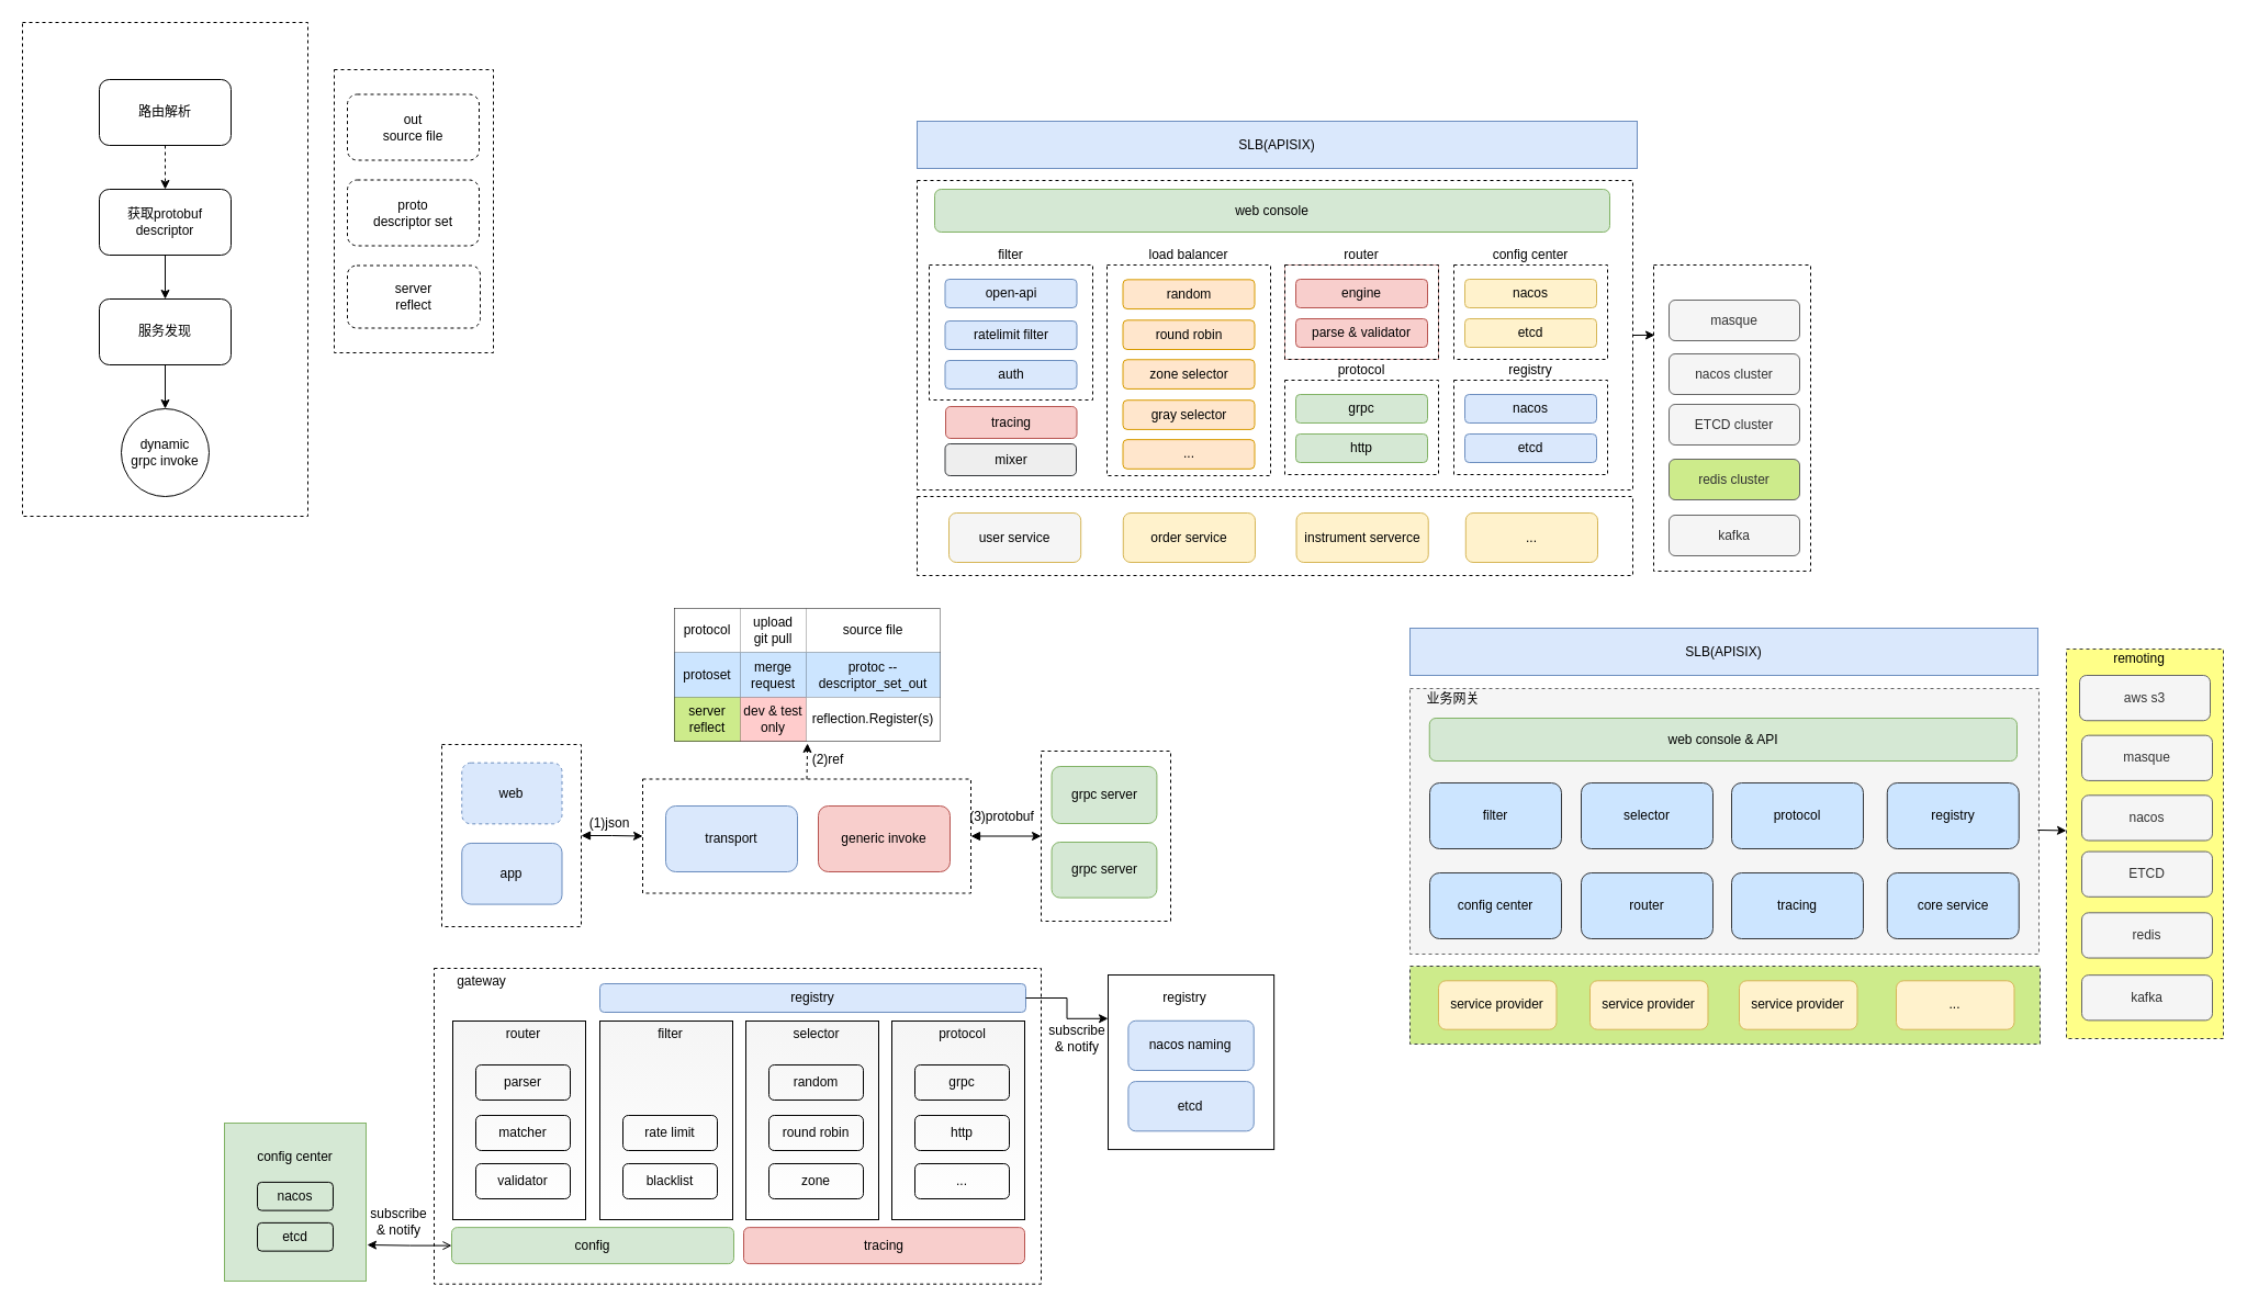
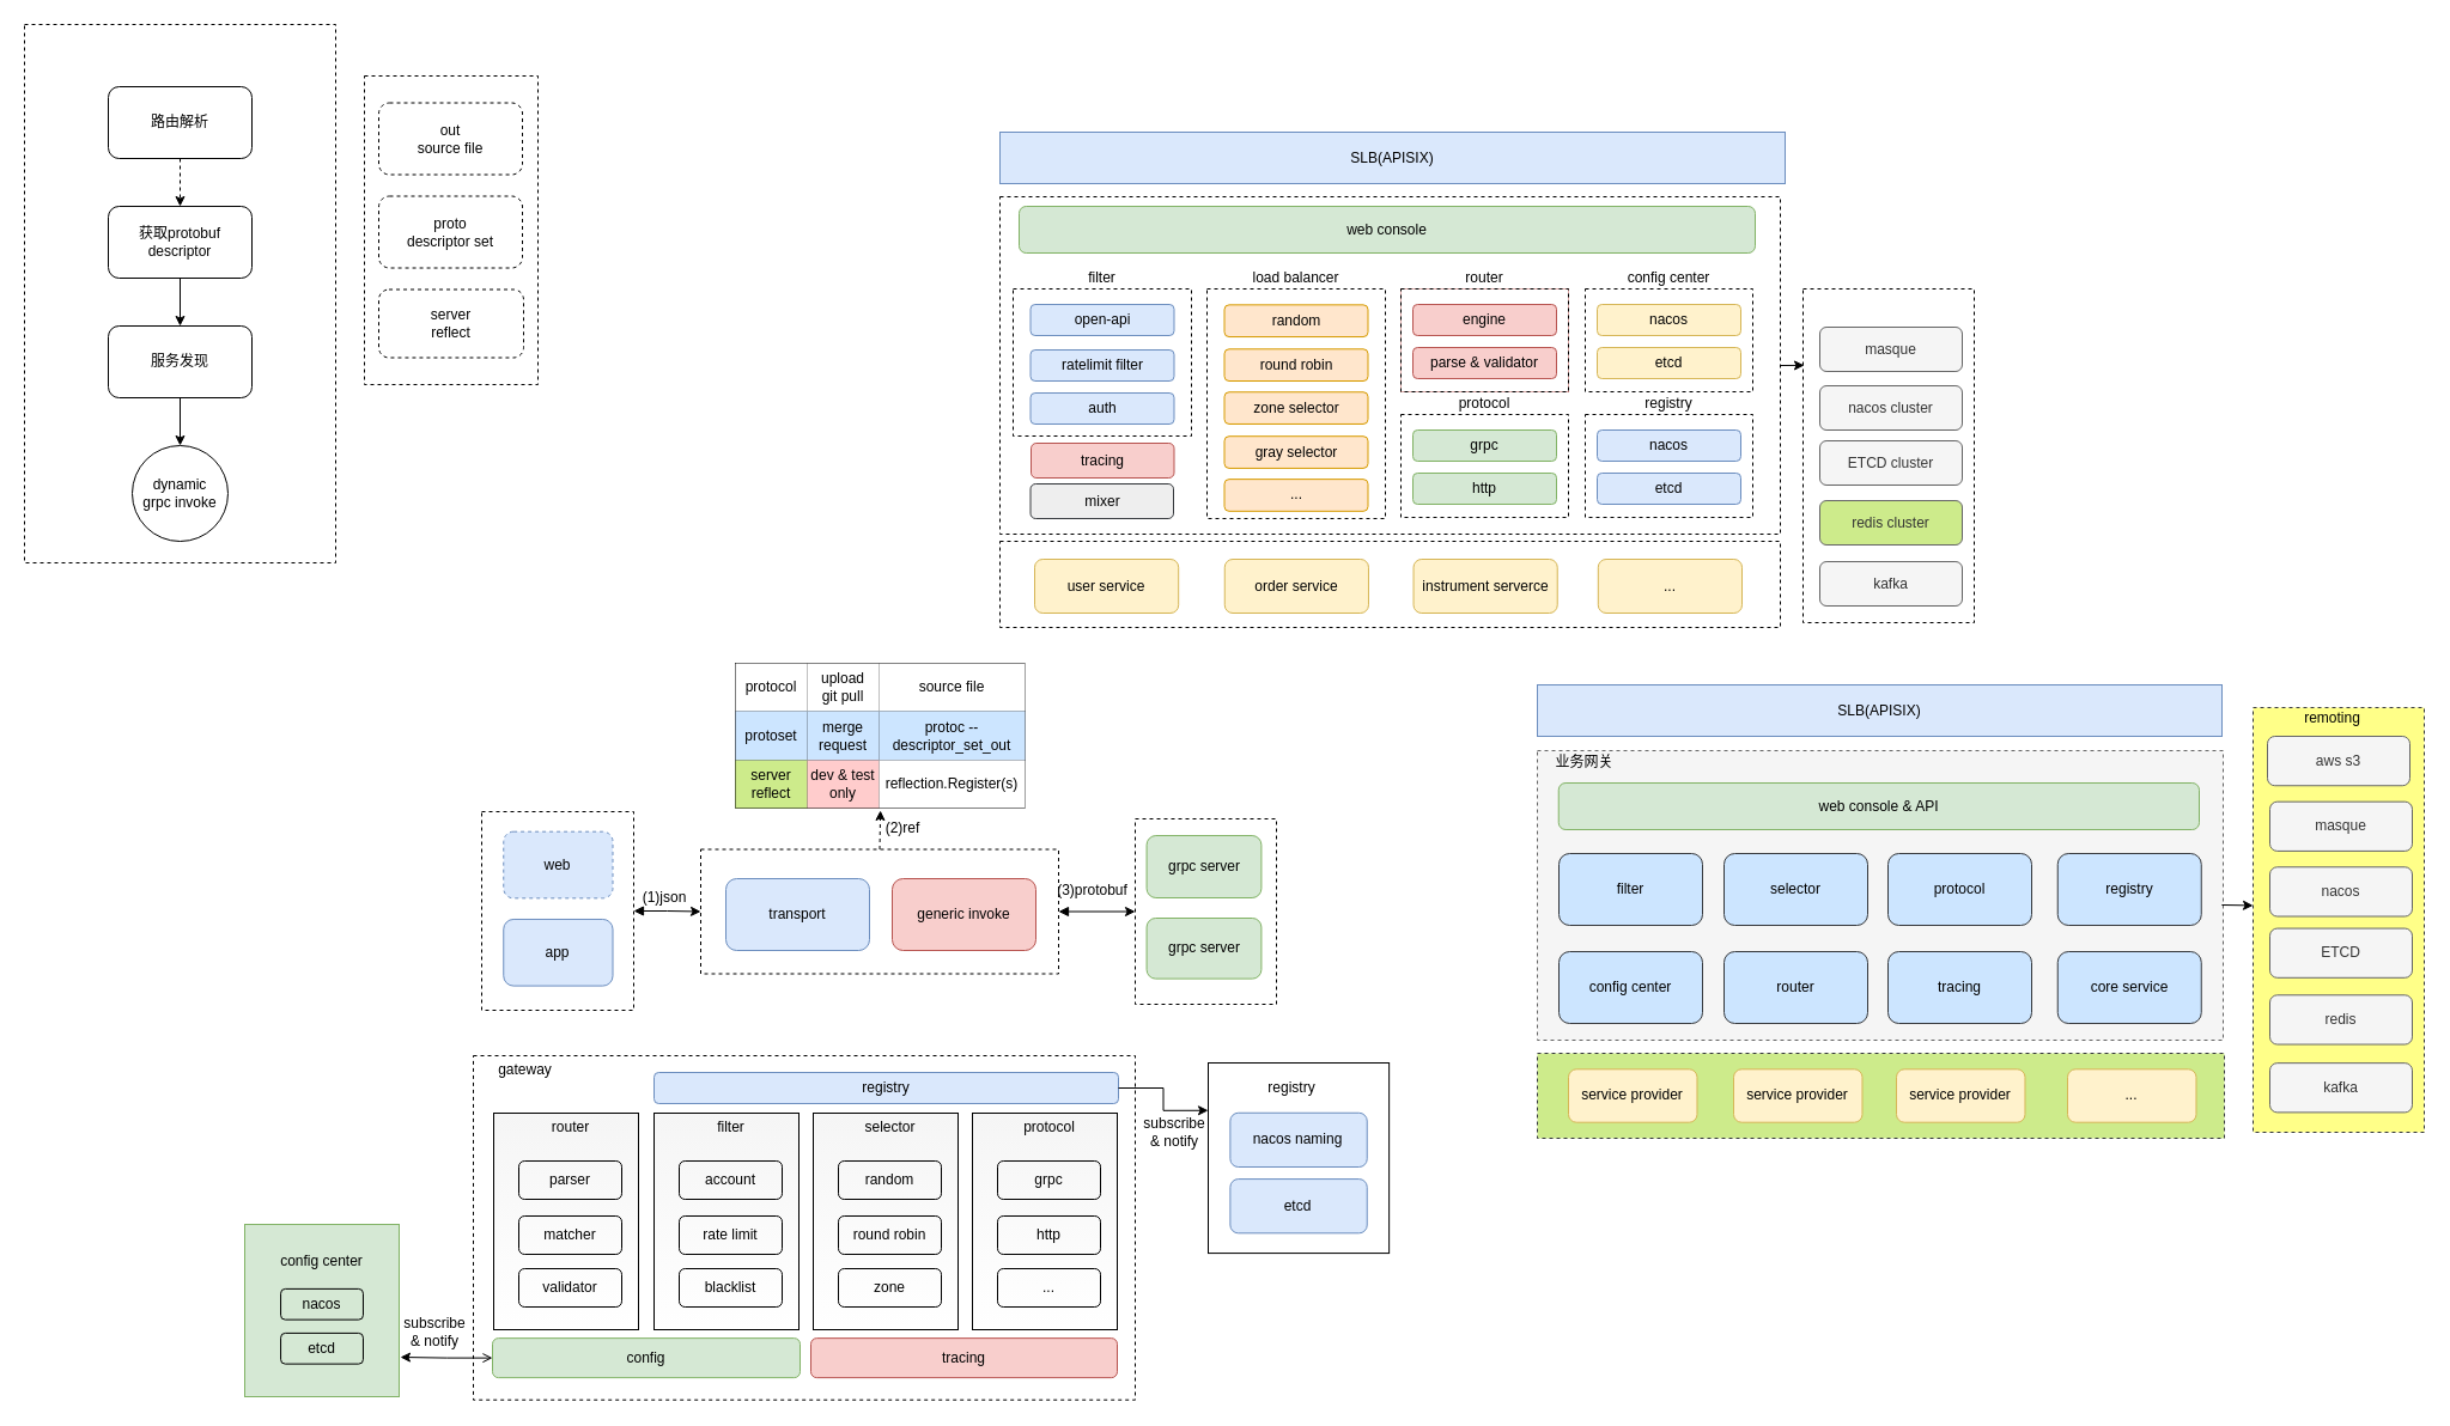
- <mxCell id="47" value="user service" style="rounded=1;whiteSpace=wrap;html=1;fillColor=#f5f5f5;verticalAlign=middle;strokeColor=#d6b656;" parent="46" vertex="1"><mxGeometry width="120.203" height="45" as="geometry" /></mxCell>
+ <mxCell id="47" value="user service" style="rounded=1;whiteSpace=wrap;html=1;fillColor=#fff2cc;verticalAlign=middle;strokeColor=#d6b656;" parent="46" vertex="1"><mxGeometry width="120.203" height="45" as="geometry" /></mxCell>
+ <mxCell id="148" value="account" style="rounded=1;whiteSpace=wrap;html=1;fillColor=none;gradientColor=none;verticalAlign=middle;shadow=0;sketch=0;" parent="146" vertex="1"><mxGeometry x="21" y="40" width="86" height="32" as="geometry" /></mxCell>
